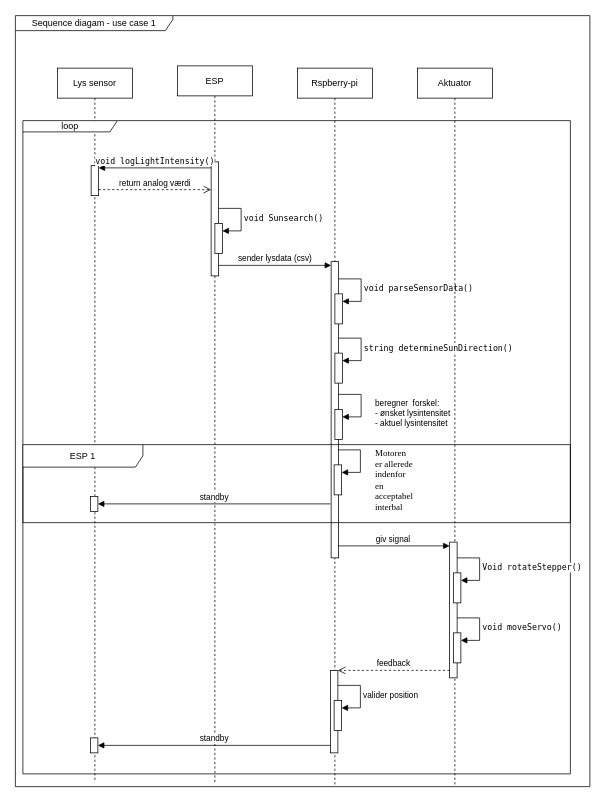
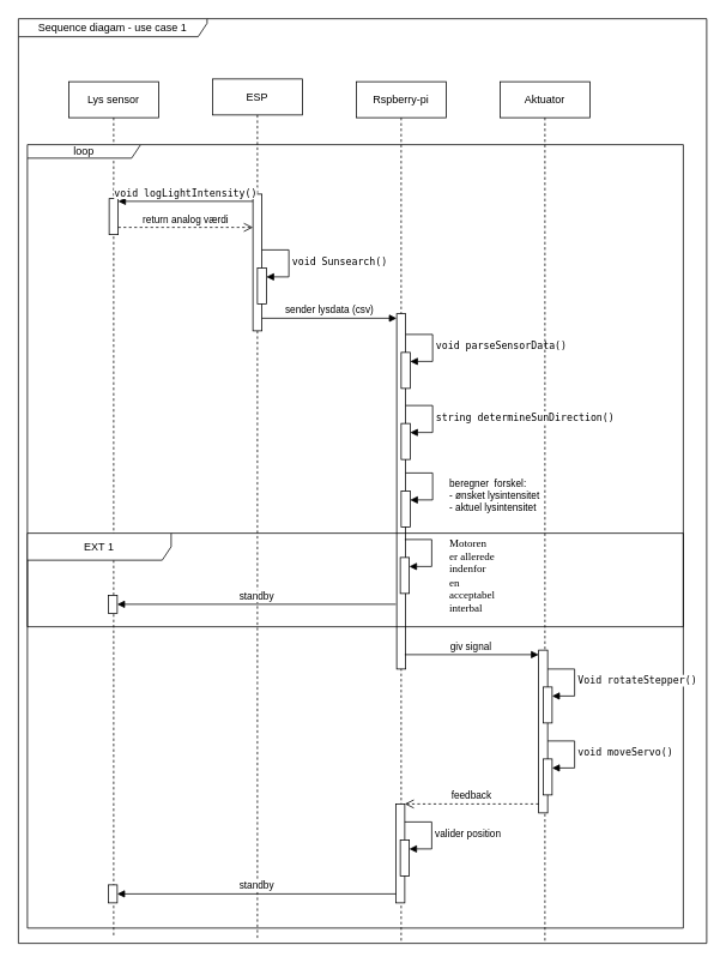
- <mxCell id="36" value="ESP 1" style="shape=umlFrame;whiteSpace=wrap;html=1;pointerEvents=0;recursiveResize=0;container=1;collapsible=0;width=160;" vertex="1" parent="2"><mxGeometry x="10" y="572" width="730" height="104" as="geometry" /></mxCell>
+ <mxCell id="36" value="EXT 1" style="shape=umlFrame;whiteSpace=wrap;html=1;pointerEvents=0;recursiveResize=0;container=1;collapsible=0;width=160;" vertex="1" parent="2"><mxGeometry x="10" y="572" width="730" height="104" as="geometry" /></mxCell>
